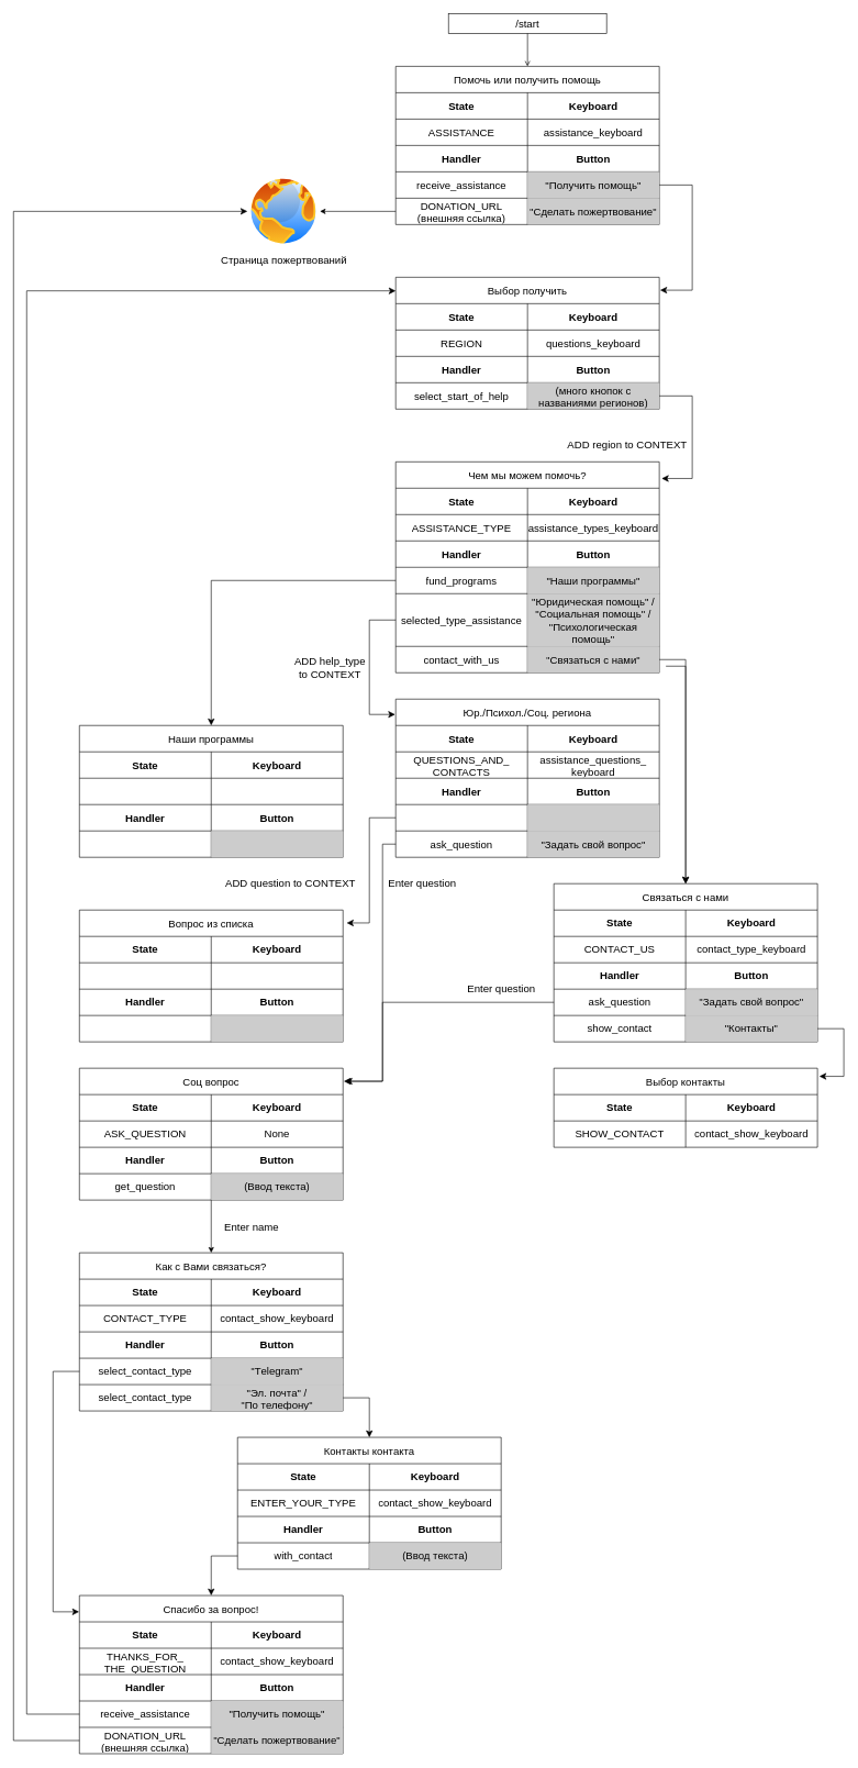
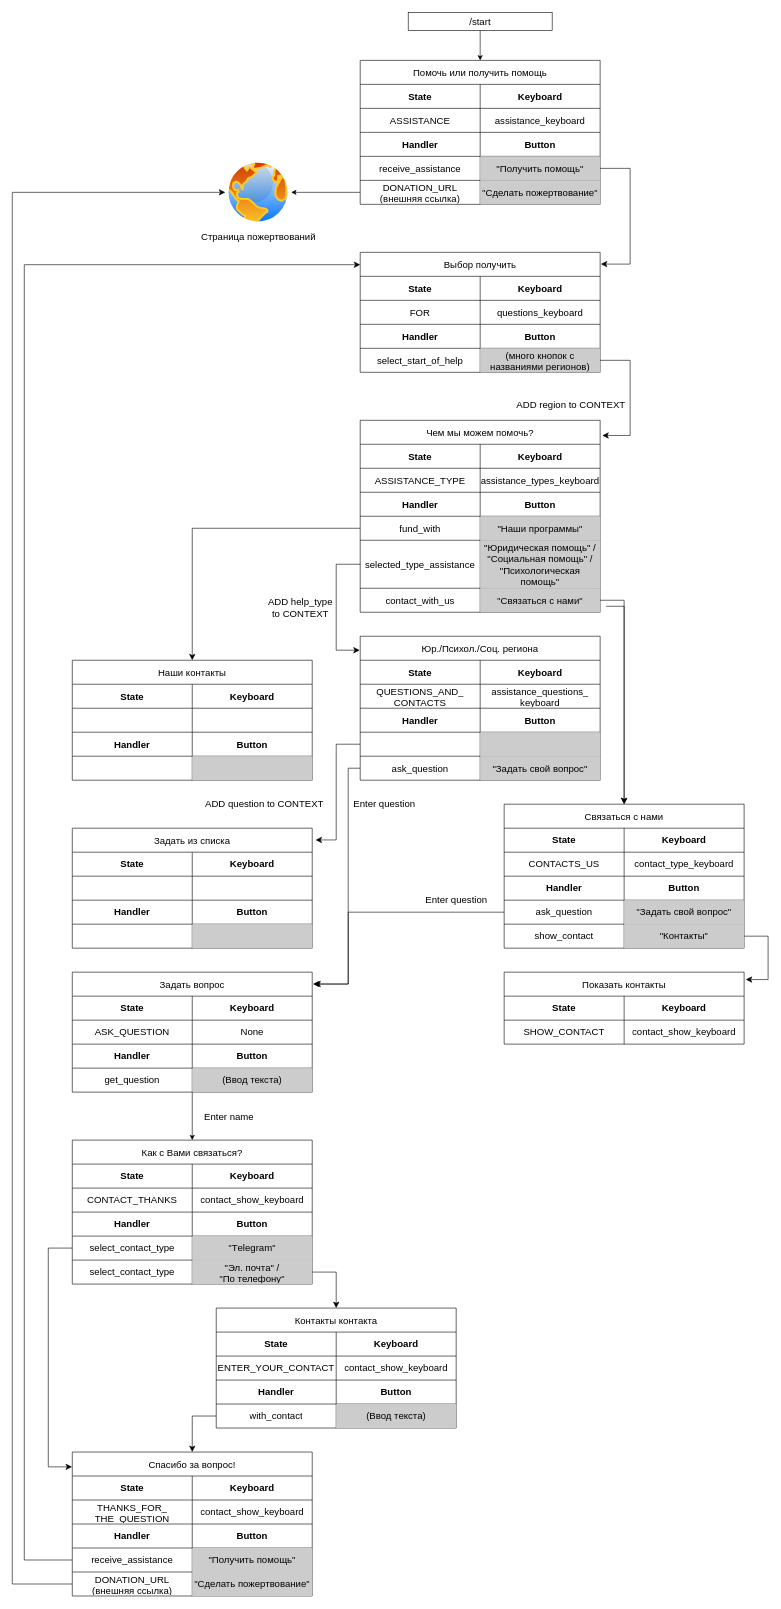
- <mxCell id="21" value="" style="endArrow=open;html=1;rounded=0;exitX=0.5;exitY=1;exitDx=0;exitDy=0;entryX=0.5;entryY=0;entryDx=0;entryDy=0;fontSize=16;labelBackgroundColor=none;fontColor=#000000;fontFamily=Helvetica;strokeColor=#000000;" parent="1" source="20" target="2" edge="1"><mxGeometry width="50" height="50" relative="1" as="geometry"><mxPoint x="830" y="1808" as="sourcePoint" /><mxPoint x="1030" y="1688" as="targetPoint" /></mxGeometry></mxCell>
+ <mxCell id="21" value="" style="endArrow=classic;html=1;rounded=0;exitX=0.5;exitY=1;exitDx=0;exitDy=0;entryX=0.5;entryY=0;entryDx=0;entryDy=0;fontSize=16;labelBackgroundColor=none;fontColor=#000000;fontFamily=Helvetica;strokeColor=#000000;" parent="1" source="20" target="2" edge="1"><mxGeometry width="50" height="50" relative="1" as="geometry"><mxPoint x="830" y="1808" as="sourcePoint" /><mxPoint x="1030" y="1688" as="targetPoint" /></mxGeometry></mxCell>
- <mxCell id="31" value="REGION" style="shape=partialRectangle;html=1;whiteSpace=wrap;connectable=0;strokeColor=inherit;overflow=hidden;fillColor=none;top=0;left=0;bottom=0;right=0;pointerEvents=1;fontSize=16;fontColor=#000000;labelBackgroundColor=none;fontFamily=Helvetica;" parent="30" vertex="1"><mxGeometry width="200" height="40" as="geometry"><mxRectangle width="200" height="40" as="alternateBounds" /></mxGeometry></mxCell>
+ <mxCell id="31" value="FOR" style="shape=partialRectangle;html=1;whiteSpace=wrap;connectable=0;strokeColor=inherit;overflow=hidden;fillColor=none;top=0;left=0;bottom=0;right=0;pointerEvents=1;fontSize=16;fontColor=#000000;labelBackgroundColor=none;fontFamily=Helvetica;" parent="30" vertex="1"><mxGeometry width="200" height="40" as="geometry"><mxRectangle width="200" height="40" as="alternateBounds" /></mxGeometry></mxCell>
- <mxCell id="51" value="&lt;div style=&quot;font-size: 16px;&quot;&gt;fund_programs&lt;br style=&quot;font-size: 16px;&quot;&gt;&lt;/div&gt;" style="shape=partialRectangle;html=1;whiteSpace=wrap;connectable=0;strokeColor=inherit;overflow=hidden;fillColor=none;top=0;left=0;bottom=0;right=0;pointerEvents=1;fontSize=16;flipH=0;fontColor=#000000;labelBackgroundColor=none;fontFamily=Helvetica;" parent="50" vertex="1"><mxGeometry width="200" height="40" as="geometry"><mxRectangle width="200" height="40" as="alternateBounds" /></mxGeometry></mxCell>
+ <mxCell id="51" value="&lt;div style=&quot;font-size: 16px;&quot;&gt;fund_with&lt;br style=&quot;font-size: 16px;&quot;&gt;&lt;/div&gt;" style="shape=partialRectangle;html=1;whiteSpace=wrap;connectable=0;strokeColor=inherit;overflow=hidden;fillColor=none;top=0;left=0;bottom=0;right=0;pointerEvents=1;fontSize=16;flipH=0;fontColor=#000000;labelBackgroundColor=none;fontFamily=Helvetica;" parent="50" vertex="1"><mxGeometry width="200" height="40" as="geometry"><mxRectangle width="200" height="40" as="alternateBounds" /></mxGeometry></mxCell>
- <mxCell id="61" value="Наши программы" style="shape=table;startSize=40;container=1;collapsible=0;childLayout=tableLayout;fontSize=16;labelBackgroundColor=none;fontFamily=Helvetica;fillColor=none;strokeColor=#000000;fontColor=#000000;swimlaneFillColor=none;" parent="1" vertex="1"><mxGeometry x="120" y="1100" width="400" height="200" as="geometry" /></mxCell>
+ <mxCell id="61" value="Наши контакты" style="shape=table;startSize=40;container=1;collapsible=0;childLayout=tableLayout;fontSize=16;labelBackgroundColor=none;fontFamily=Helvetica;fillColor=none;strokeColor=#000000;fontColor=#000000;swimlaneFillColor=none;" parent="1" vertex="1"><mxGeometry x="120" y="1100" width="400" height="200" as="geometry" /></mxCell>
- <mxCell id="109" value="Вопрос из списка" style="shape=table;startSize=40;container=1;collapsible=0;childLayout=tableLayout;fontSize=16;labelBackgroundColor=none;fontFamily=Helvetica;fillColor=none;strokeColor=#000000;fontColor=#000000;swimlaneFillColor=none;" parent="1" vertex="1"><mxGeometry x="120" y="1380" width="400" height="200" as="geometry" /></mxCell>
+ <mxCell id="109" value="Задать из списка" style="shape=table;startSize=40;container=1;collapsible=0;childLayout=tableLayout;fontSize=16;labelBackgroundColor=none;fontFamily=Helvetica;fillColor=none;strokeColor=#000000;fontColor=#000000;swimlaneFillColor=none;" parent="1" vertex="1"><mxGeometry x="120" y="1380" width="400" height="200" as="geometry" /></mxCell>
- <mxCell id="96" value="CONTACT_US" style="shape=partialRectangle;html=1;whiteSpace=wrap;connectable=0;strokeColor=inherit;overflow=hidden;fillColor=none;top=0;left=0;bottom=0;right=0;pointerEvents=1;fontSize=16;fontColor=#000000;labelBackgroundColor=none;fontFamily=Helvetica;" parent="95" vertex="1"><mxGeometry width="200" height="40" as="geometry"><mxRectangle width="200" height="40" as="alternateBounds" /></mxGeometry></mxCell>
+ <mxCell id="96" value="CONTACTS_US" style="shape=partialRectangle;html=1;whiteSpace=wrap;connectable=0;strokeColor=inherit;overflow=hidden;fillColor=none;top=0;left=0;bottom=0;right=0;pointerEvents=1;fontSize=16;fontColor=#000000;labelBackgroundColor=none;fontFamily=Helvetica;" parent="95" vertex="1"><mxGeometry width="200" height="40" as="geometry"><mxRectangle width="200" height="40" as="alternateBounds" /></mxGeometry></mxCell>
- <mxCell id="132" value="Соц вопрос" style="shape=table;startSize=40;container=1;collapsible=0;childLayout=tableLayout;fontSize=16;labelBackgroundColor=none;fontFamily=Helvetica;fillColor=none;strokeColor=#000000;fontColor=#000000;swimlaneFillColor=none;" parent="1" vertex="1"><mxGeometry x="120" y="1620" width="400" height="200" as="geometry" /></mxCell>
+ <mxCell id="132" value="Задать вопрос" style="shape=table;startSize=40;container=1;collapsible=0;childLayout=tableLayout;fontSize=16;labelBackgroundColor=none;fontFamily=Helvetica;fillColor=none;strokeColor=#000000;fontColor=#000000;swimlaneFillColor=none;" parent="1" vertex="1"><mxGeometry x="120" y="1620" width="400" height="200" as="geometry" /></mxCell>
- <mxCell id="124" value="Выбор контакты" style="shape=table;startSize=40;container=1;collapsible=0;childLayout=tableLayout;fontSize=16;labelBackgroundColor=none;fontFamily=Helvetica;fillColor=none;strokeColor=#000000;fontColor=#000000;swimlaneFillColor=none;" parent="1" vertex="1"><mxGeometry x="840" y="1620" width="400" height="120" as="geometry" /></mxCell>
+ <mxCell id="124" value="Показать контакты" style="shape=table;startSize=40;container=1;collapsible=0;childLayout=tableLayout;fontSize=16;labelBackgroundColor=none;fontFamily=Helvetica;fillColor=none;strokeColor=#000000;fontColor=#000000;swimlaneFillColor=none;" parent="1" vertex="1"><mxGeometry x="840" y="1620" width="400" height="120" as="geometry" /></mxCell>
- <mxCell id="152" value="CONTACT_TYPE" style="shape=partialRectangle;html=1;whiteSpace=wrap;connectable=0;strokeColor=inherit;overflow=hidden;fillColor=none;top=0;left=0;bottom=0;right=0;pointerEvents=1;fontSize=16;fontColor=#000000;labelBackgroundColor=none;fontFamily=Helvetica;" parent="151" vertex="1"><mxGeometry width="200" height="40" as="geometry"><mxRectangle width="200" height="40" as="alternateBounds" /></mxGeometry></mxCell>
+ <mxCell id="152" value="CONTACT_THANKS" style="shape=partialRectangle;html=1;whiteSpace=wrap;connectable=0;strokeColor=inherit;overflow=hidden;fillColor=none;top=0;left=0;bottom=0;right=0;pointerEvents=1;fontSize=16;fontColor=#000000;labelBackgroundColor=none;fontFamily=Helvetica;" parent="151" vertex="1"><mxGeometry width="200" height="40" as="geometry"><mxRectangle width="200" height="40" as="alternateBounds" /></mxGeometry></mxCell>
- <mxCell id="185" value="&lt;div&gt;&lt;span style=&quot;background-color: initial;&quot;&gt;ENTER_YOUR_TYPE&lt;/span&gt;&lt;br&gt;&lt;/div&gt;" style="shape=partialRectangle;html=1;whiteSpace=wrap;connectable=0;strokeColor=inherit;overflow=hidden;fillColor=none;top=0;left=0;bottom=0;right=0;pointerEvents=1;fontSize=16;fontColor=#000000;labelBackgroundColor=none;fontFamily=Helvetica;" parent="184" vertex="1"><mxGeometry width="200" height="40" as="geometry"><mxRectangle width="200" height="40" as="alternateBounds" /></mxGeometry></mxCell>
+ <mxCell id="185" value="&lt;div&gt;&lt;span style=&quot;background-color: initial;&quot;&gt;ENTER_YOUR_CONTACT&lt;/span&gt;&lt;br&gt;&lt;/div&gt;" style="shape=partialRectangle;html=1;whiteSpace=wrap;connectable=0;strokeColor=inherit;overflow=hidden;fillColor=none;top=0;left=0;bottom=0;right=0;pointerEvents=1;fontSize=16;fontColor=#000000;labelBackgroundColor=none;fontFamily=Helvetica;" parent="184" vertex="1"><mxGeometry width="200" height="40" as="geometry"><mxRectangle width="200" height="40" as="alternateBounds" /></mxGeometry></mxCell>
